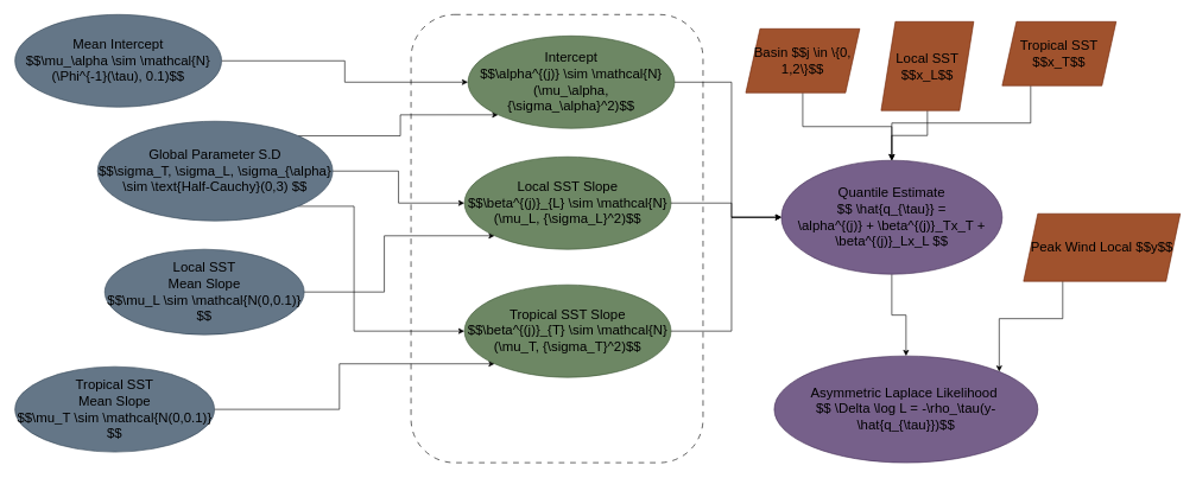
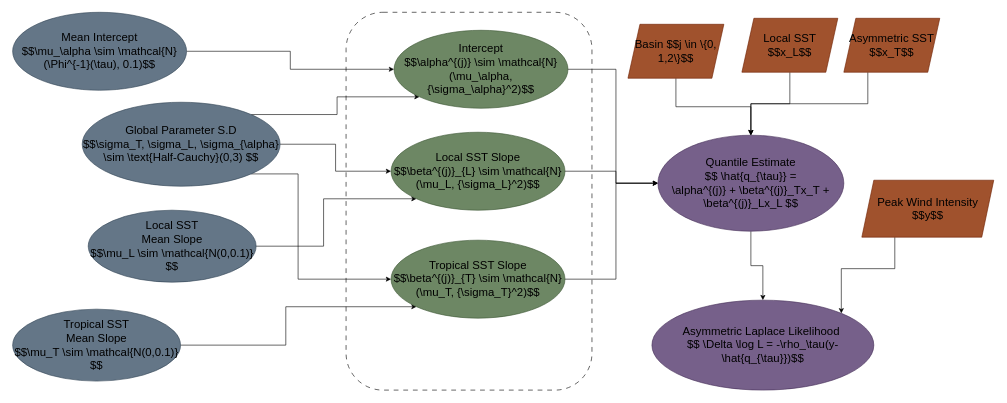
- <mxCell id="26" value="&lt;font style=&quot;font-size: 19px;&quot;&gt;Tropical SST $$x_T$$&lt;/font&gt;" style="shape=parallelogram;perimeter=parallelogramPerimeter;whiteSpace=wrap;html=1;fixedSize=1;fillColor=#a0522d;strokeColor=#6D1F00;fontColor=#000000;shadow=0;fontSize=19;labelPosition=center;verticalLabelPosition=middle;align=center;verticalAlign=middle;" vertex="1" parent="1"><mxGeometry x="1406" y="30" width="160" height="90" as="geometry" /></mxCell>
+ <mxCell id="26" value="&lt;font style=&quot;font-size: 19px;&quot;&gt;Asymmetric SST $$x_T$$&lt;/font&gt;" style="shape=parallelogram;perimeter=parallelogramPerimeter;whiteSpace=wrap;html=1;fixedSize=1;fillColor=#a0522d;strokeColor=#6D1F00;fontColor=#000000;shadow=0;fontSize=19;labelPosition=center;verticalLabelPosition=middle;align=center;verticalAlign=middle;" vertex="1" parent="1"><mxGeometry x="1406" y="30" width="160" height="90" as="geometry" /></mxCell>
- <mxCell id="24" value="&lt;font style=&quot;font-size: 19px;&quot;&gt;Local SST $$x_L$$&lt;/font&gt;" style="shape=parallelogram;perimeter=parallelogramPerimeter;whiteSpace=wrap;html=1;fixedSize=1;fillColor=#a0522d;strokeColor=#6D1F00;fontColor=#000000;shadow=0;fontSize=19;labelPosition=center;verticalLabelPosition=middle;align=center;verticalAlign=middle;" vertex="1" parent="1"><mxGeometry x="1236" y="30" width="130" height="125" as="geometry" /></mxCell>
+ <mxCell id="24" value="&lt;font style=&quot;font-size: 19px;&quot;&gt;Local SST $$x_L$$&lt;/font&gt;" style="shape=parallelogram;perimeter=parallelogramPerimeter;whiteSpace=wrap;html=1;fixedSize=1;fillColor=#a0522d;strokeColor=#6D1F00;fontColor=#000000;shadow=0;fontSize=19;labelPosition=center;verticalLabelPosition=middle;align=center;verticalAlign=middle;" vertex="1" parent="1"><mxGeometry x="1236" y="30" width="160" height="90" as="geometry" /></mxCell>
- <mxCell id="29" value="&lt;font style=&quot;font-size: 19px;&quot;&gt;Peak Wind Local $$y$$&lt;/font&gt;" style="shape=parallelogram;perimeter=parallelogramPerimeter;whiteSpace=wrap;html=1;fixedSize=1;fillColor=#a0522d;strokeColor=#6D1F00;fontColor=#000000;shadow=0;fontSize=19;labelPosition=center;verticalLabelPosition=middle;align=center;verticalAlign=middle;" vertex="1" parent="1"><mxGeometry x="1436" y="300" width="220" height="95" as="geometry" /></mxCell>
+ <mxCell id="29" value="&lt;font style=&quot;font-size: 19px;&quot;&gt;Peak Wind Intensity $$y$$&lt;/font&gt;" style="shape=parallelogram;perimeter=parallelogramPerimeter;whiteSpace=wrap;html=1;fixedSize=1;fillColor=#a0522d;strokeColor=#6D1F00;fontColor=#000000;shadow=0;fontSize=19;labelPosition=center;verticalLabelPosition=middle;align=center;verticalAlign=middle;" vertex="1" parent="1"><mxGeometry x="1436" y="300" width="220" height="95" as="geometry" /></mxCell>
